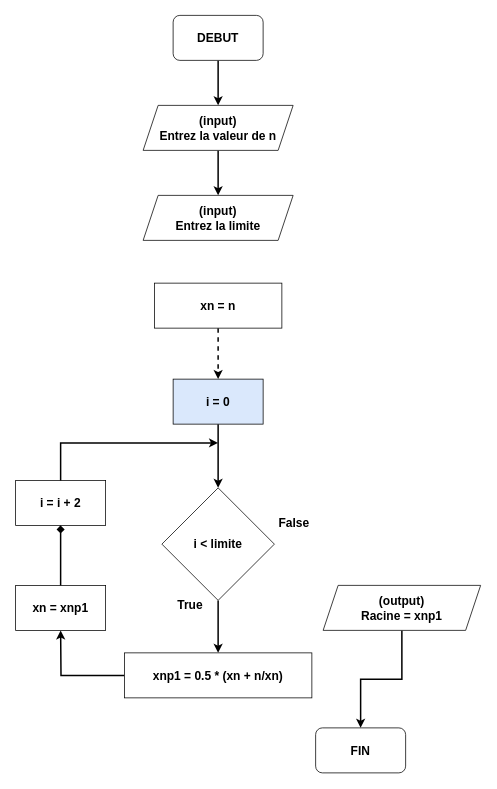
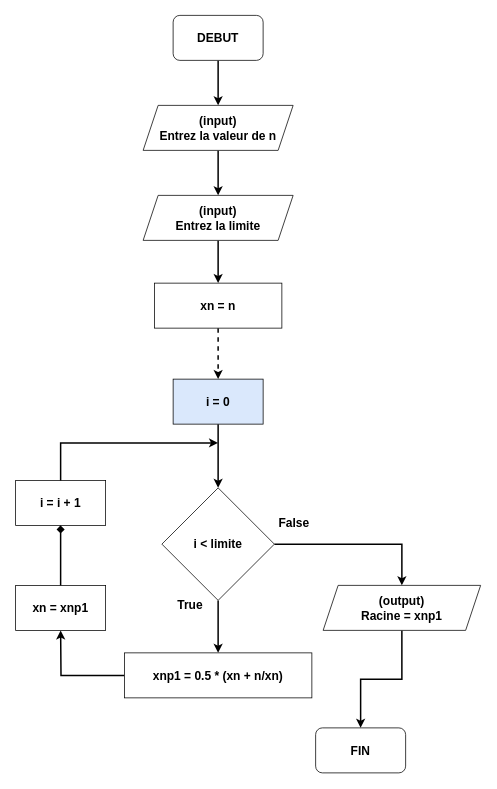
+ <mxCell id="6" style="edgeStyle=orthogonalEdgeStyle;rounded=0;orthogonalLoop=1;jettySize=auto;html=1;exitX=0.5;exitY=1;exitDx=0;exitDy=0;strokeWidth=2;fontSize=16;" parent="1" source="7" target="9" edge="1"><mxGeometry relative="1" as="geometry" /></mxCell>
- <mxCell id="17" value="&lt;b&gt;i = i + 2&lt;/b&gt;" style="rounded=0;whiteSpace=wrap;html=1;fontSize=16;" parent="1" vertex="1"><mxGeometry x="20" y="640" width="120" height="60" as="geometry" /></mxCell>
+ <mxCell id="17" value="&lt;b&gt;i = i + 1&lt;/b&gt;" style="rounded=0;whiteSpace=wrap;html=1;fontSize=16;" parent="1" vertex="1"><mxGeometry x="20" y="640" width="120" height="60" as="geometry" /></mxCell>
+ <mxCell id="13" style="edgeStyle=orthogonalEdgeStyle;rounded=0;orthogonalLoop=1;jettySize=auto;html=1;exitX=1;exitY=0.5;exitDx=0;exitDy=0;entryX=0.5;entryY=0;entryDx=0;entryDy=0;strokeWidth=2;fontSize=16;" parent="1" source="14" target="21" edge="1"><mxGeometry relative="1" as="geometry" /></mxCell>
